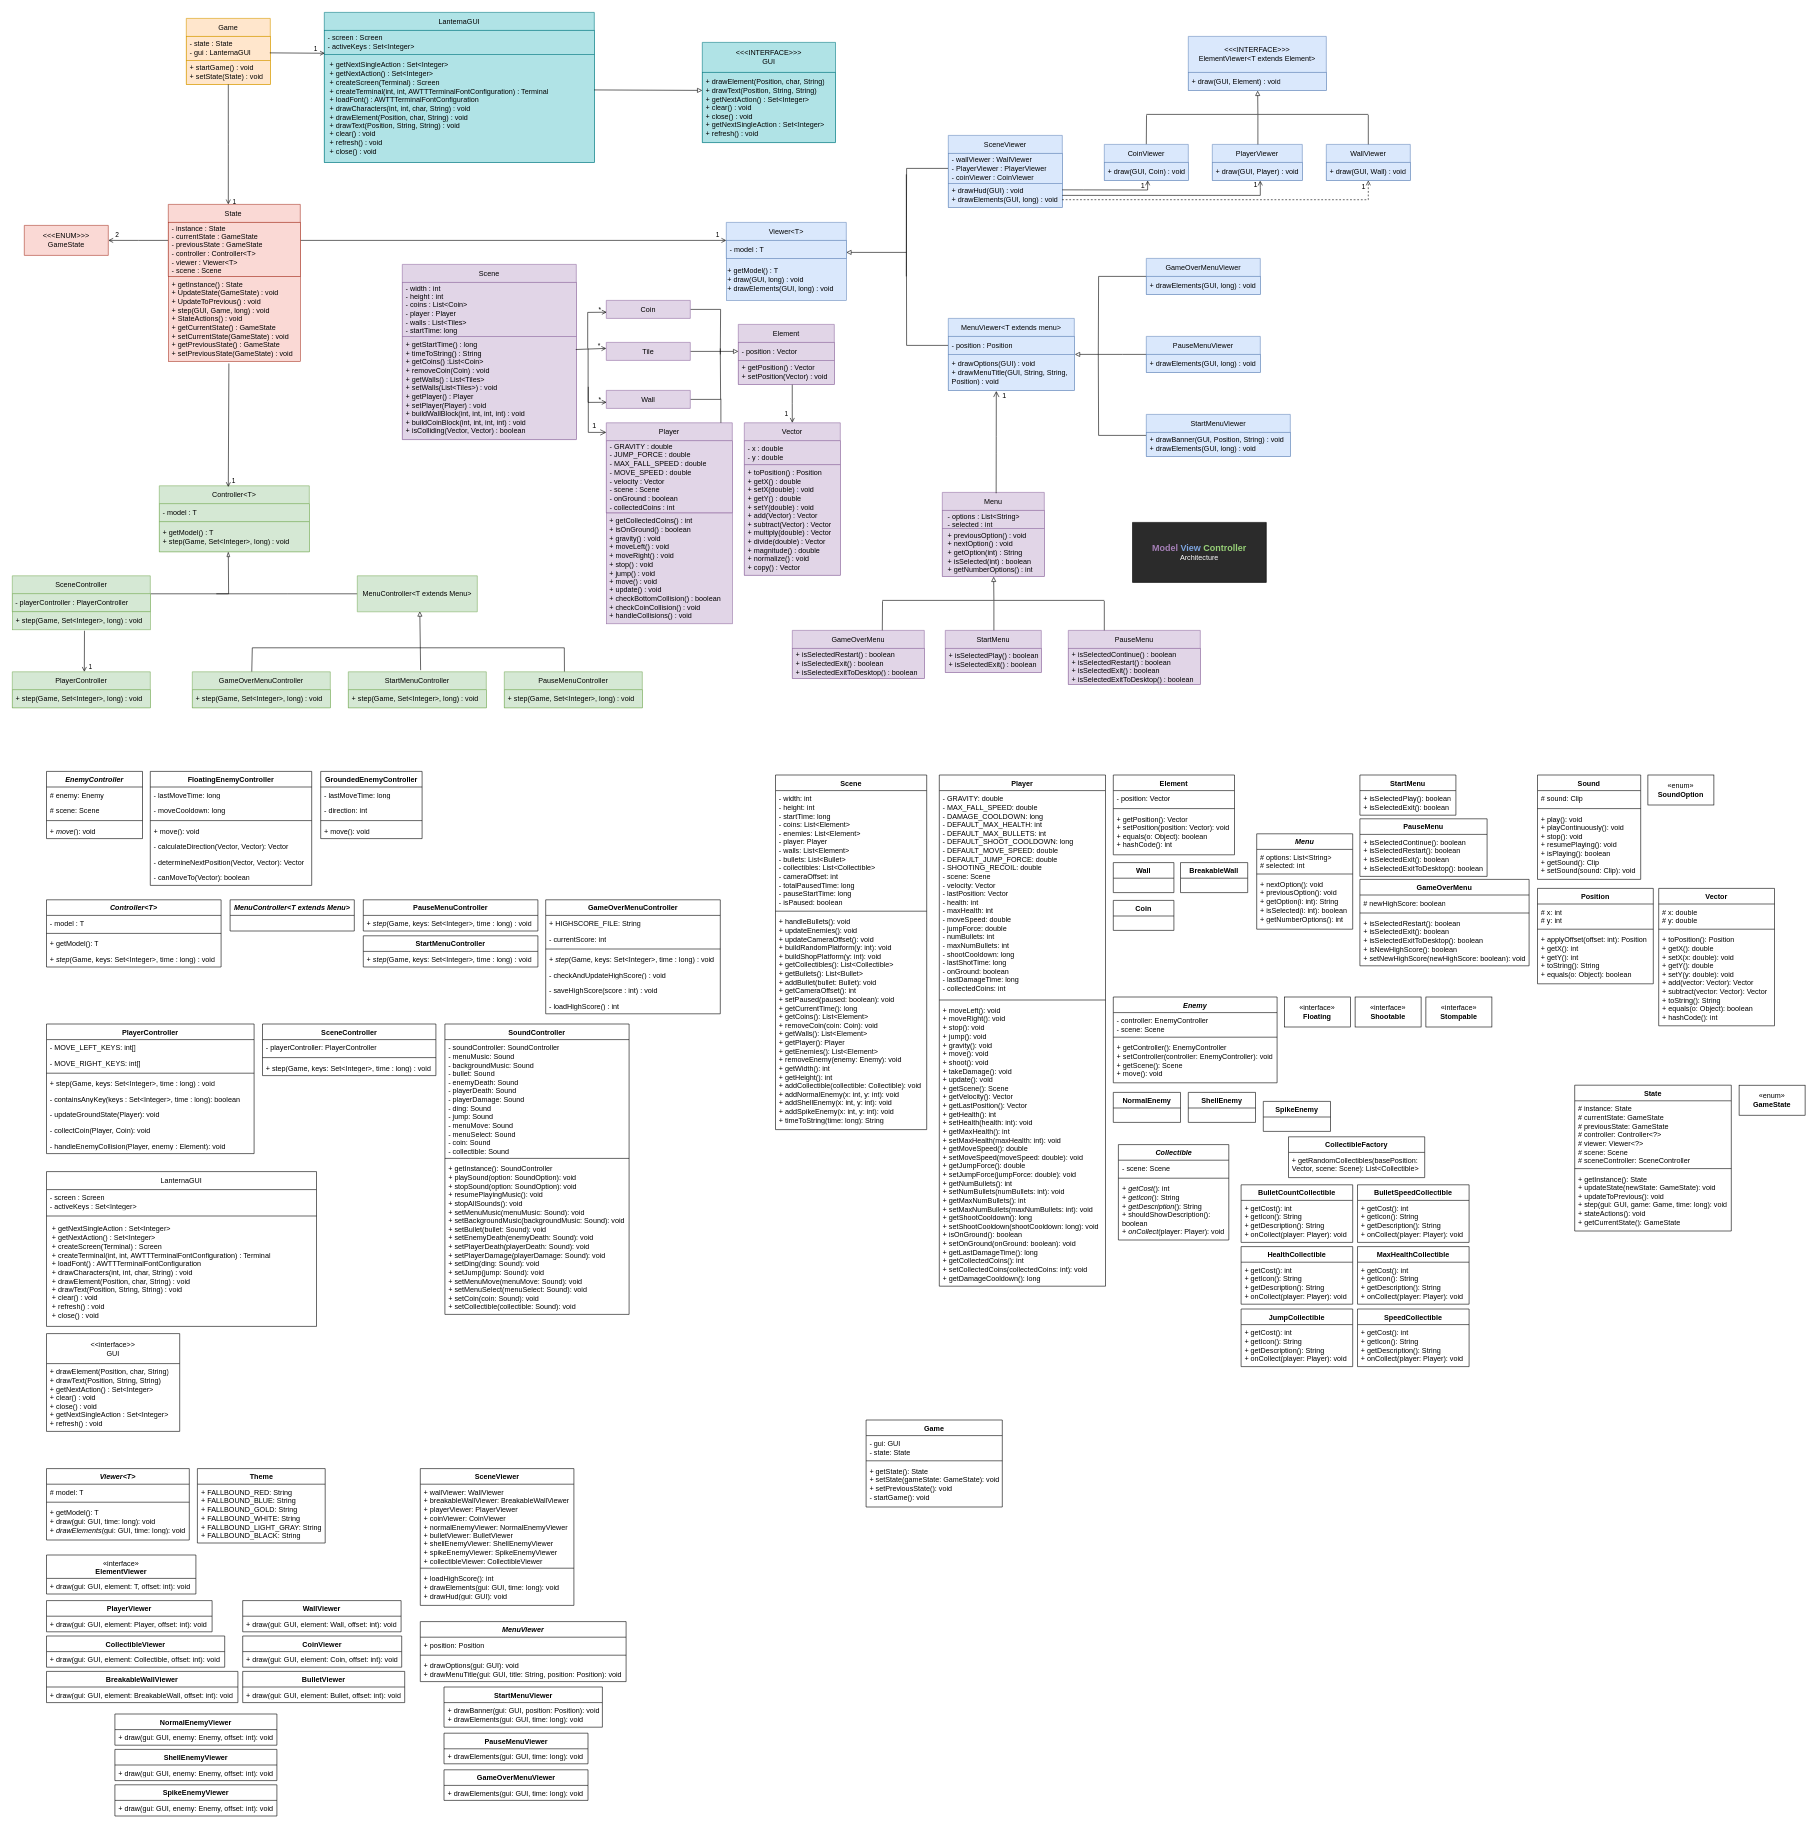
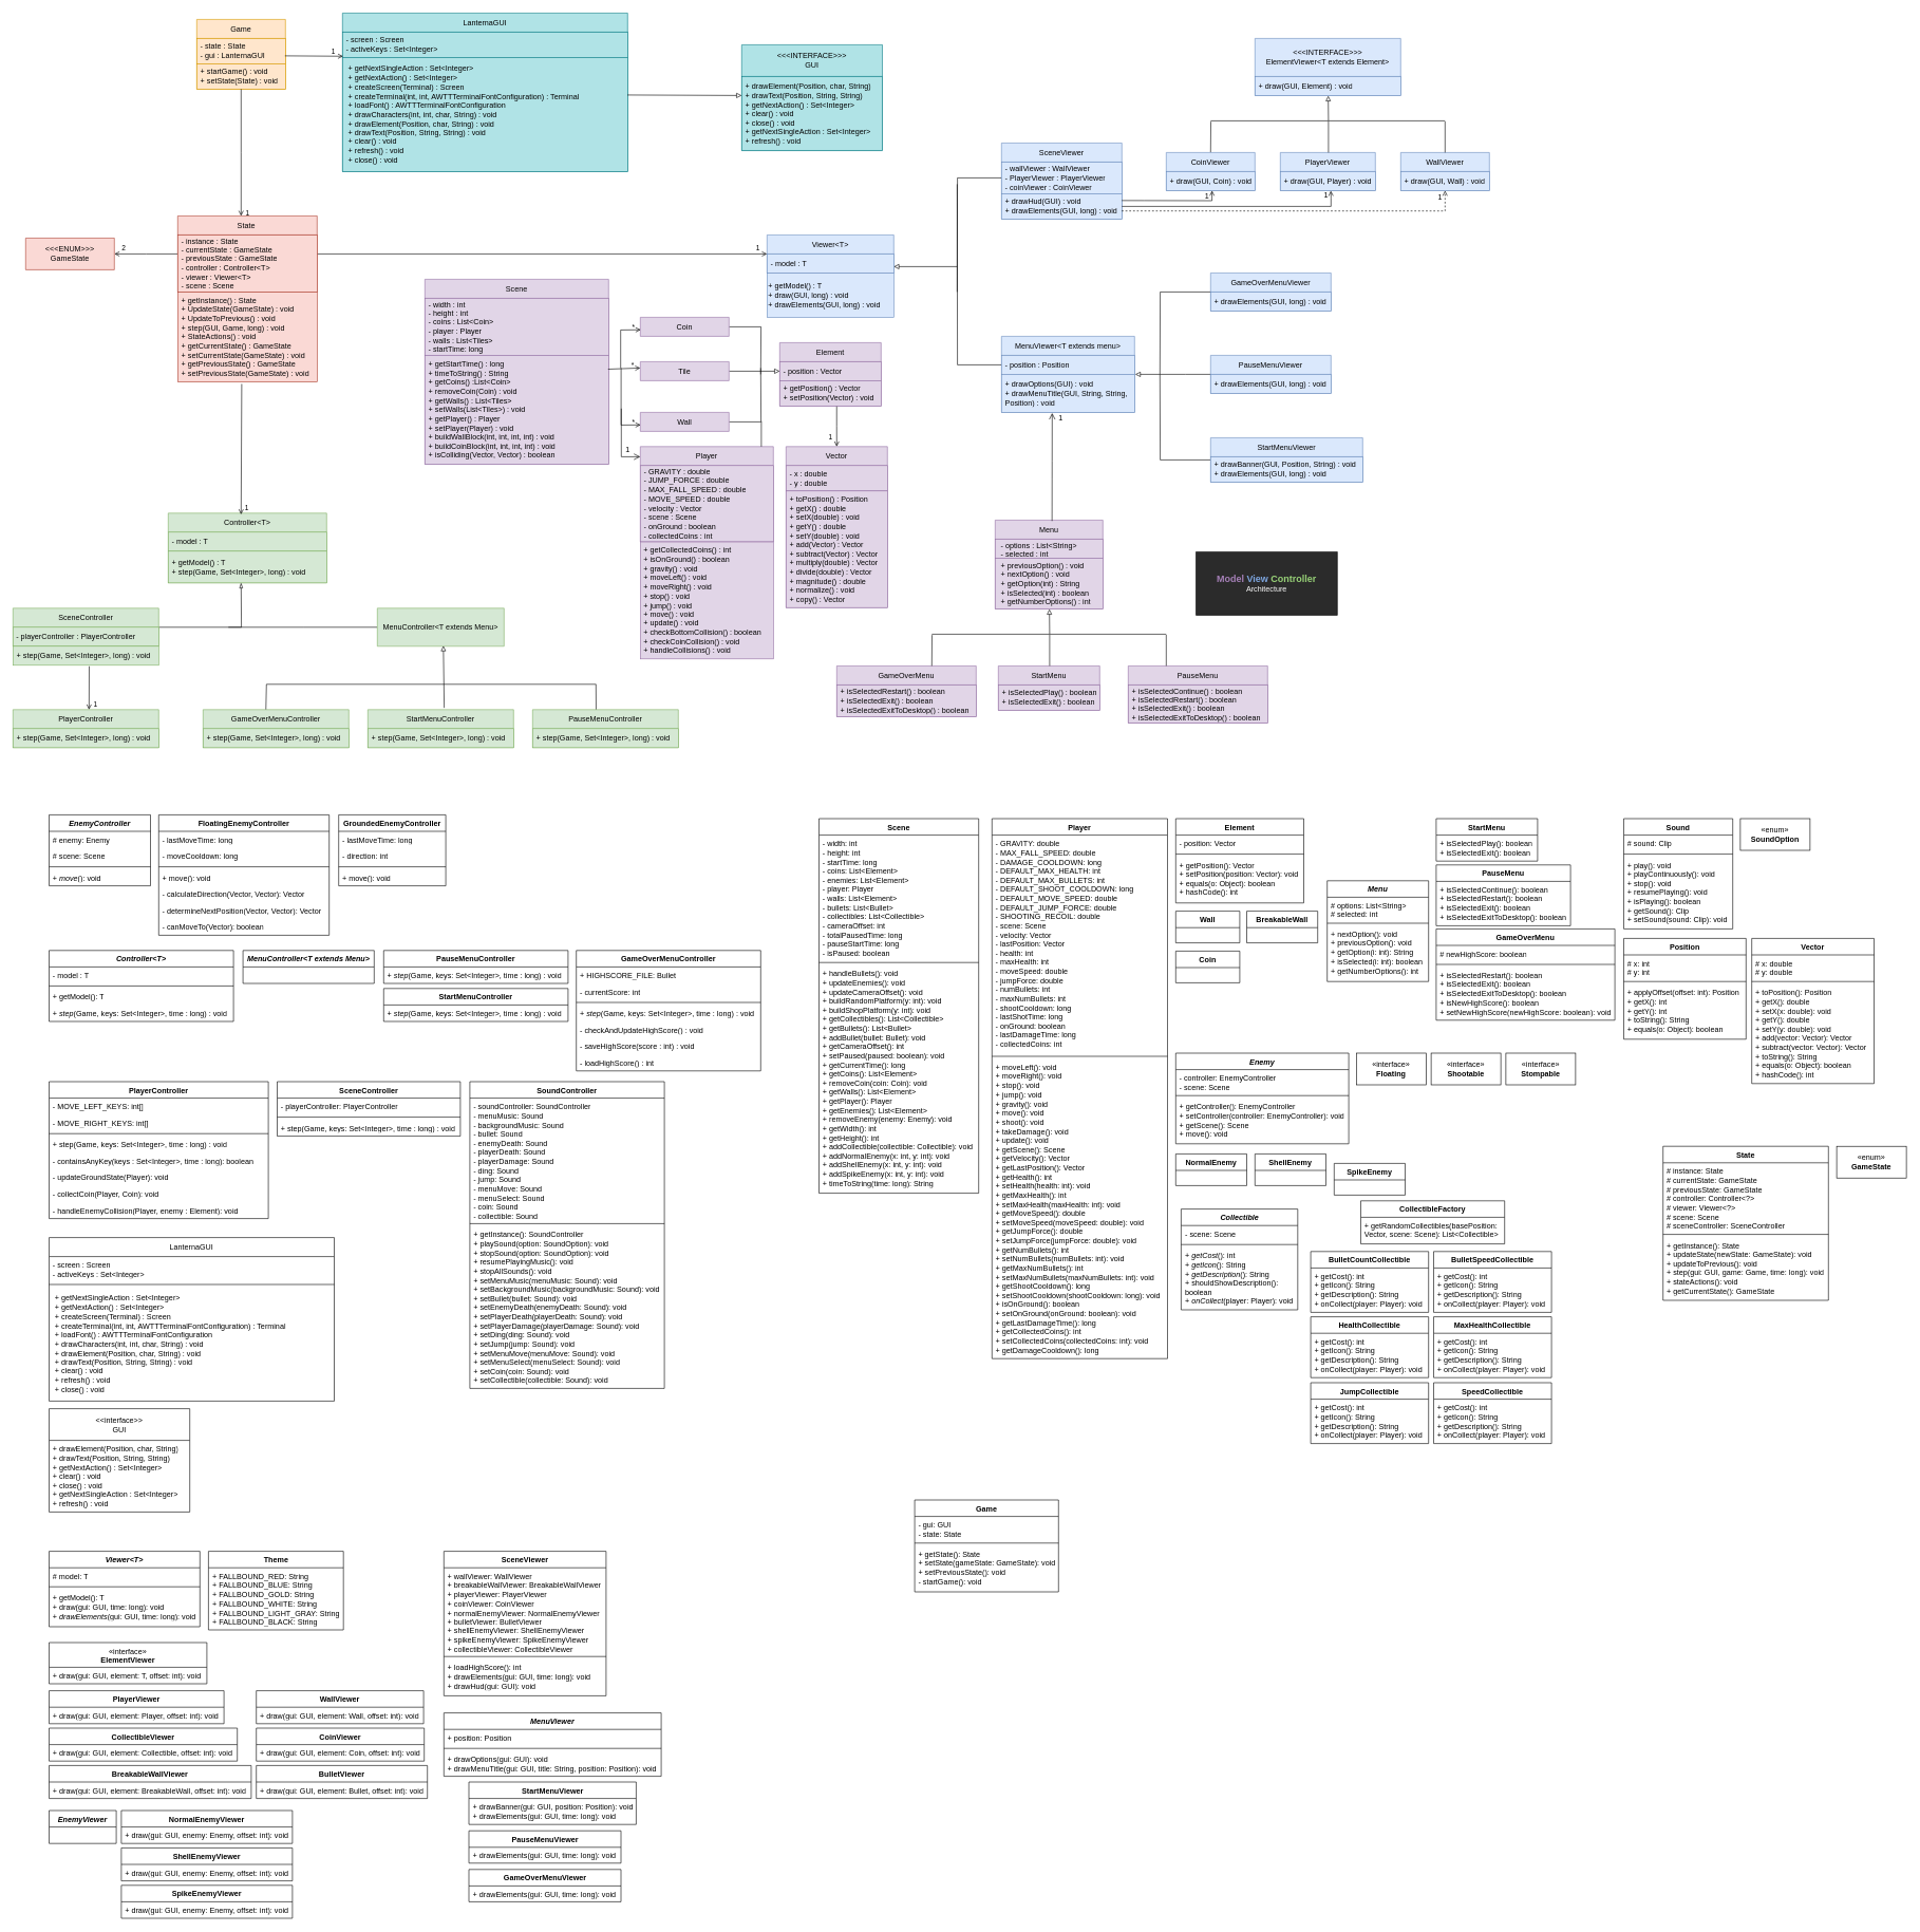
- <mxCell id="164" value="+ HIGHSCORE_FILE: String" style="text;strokeColor=none;fillColor=none;align=left;verticalAlign=top;spacingLeft=4;spacingRight=4;overflow=hidden;rotatable=0;points=[[0,0.5],[1,0.5]];portConstraint=eastwest;whiteSpace=wrap;html=1;" vertex="1" parent="163"><mxGeometry y="26" width="291" height="26" as="geometry" /></mxCell>
+ <mxCell id="164" value="+ HIGHSCORE_FILE: Bullet" style="text;strokeColor=none;fillColor=none;align=left;verticalAlign=top;spacingLeft=4;spacingRight=4;overflow=hidden;rotatable=0;points=[[0,0.5],[1,0.5]];portConstraint=eastwest;whiteSpace=wrap;html=1;" vertex="1" parent="163"><mxGeometry y="26" width="291" height="26" as="geometry" /></mxCell>
+ <mxCell id="274" value="&lt;i&gt;EnemyViewer&lt;/i&gt;" style="swimlane;fontStyle=1;align=center;verticalAlign=top;childLayout=stackLayout;horizontal=1;startSize=26;horizontalStack=0;resizeParent=1;resizeParentMax=0;resizeLast=0;collapsible=1;marginBottom=0;whiteSpace=wrap;html=1;" vertex="1" parent="1"><mxGeometry x="77" y="2856" width="106" height="52" as="geometry" /></mxCell>
